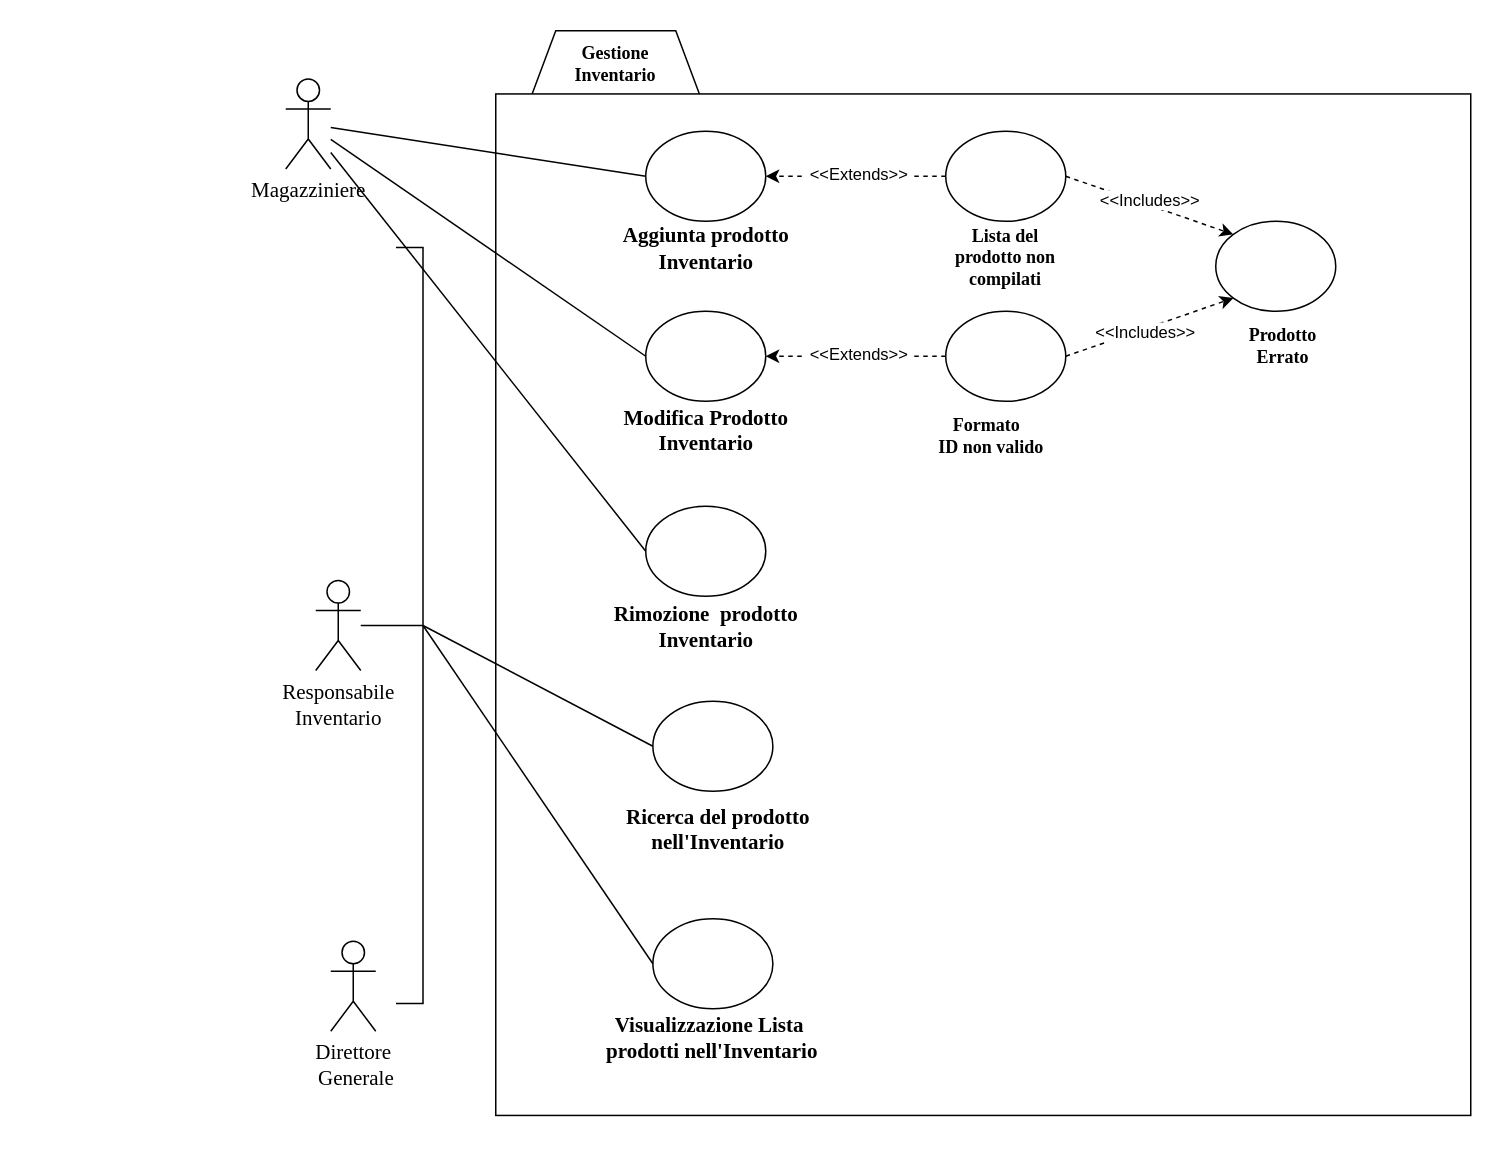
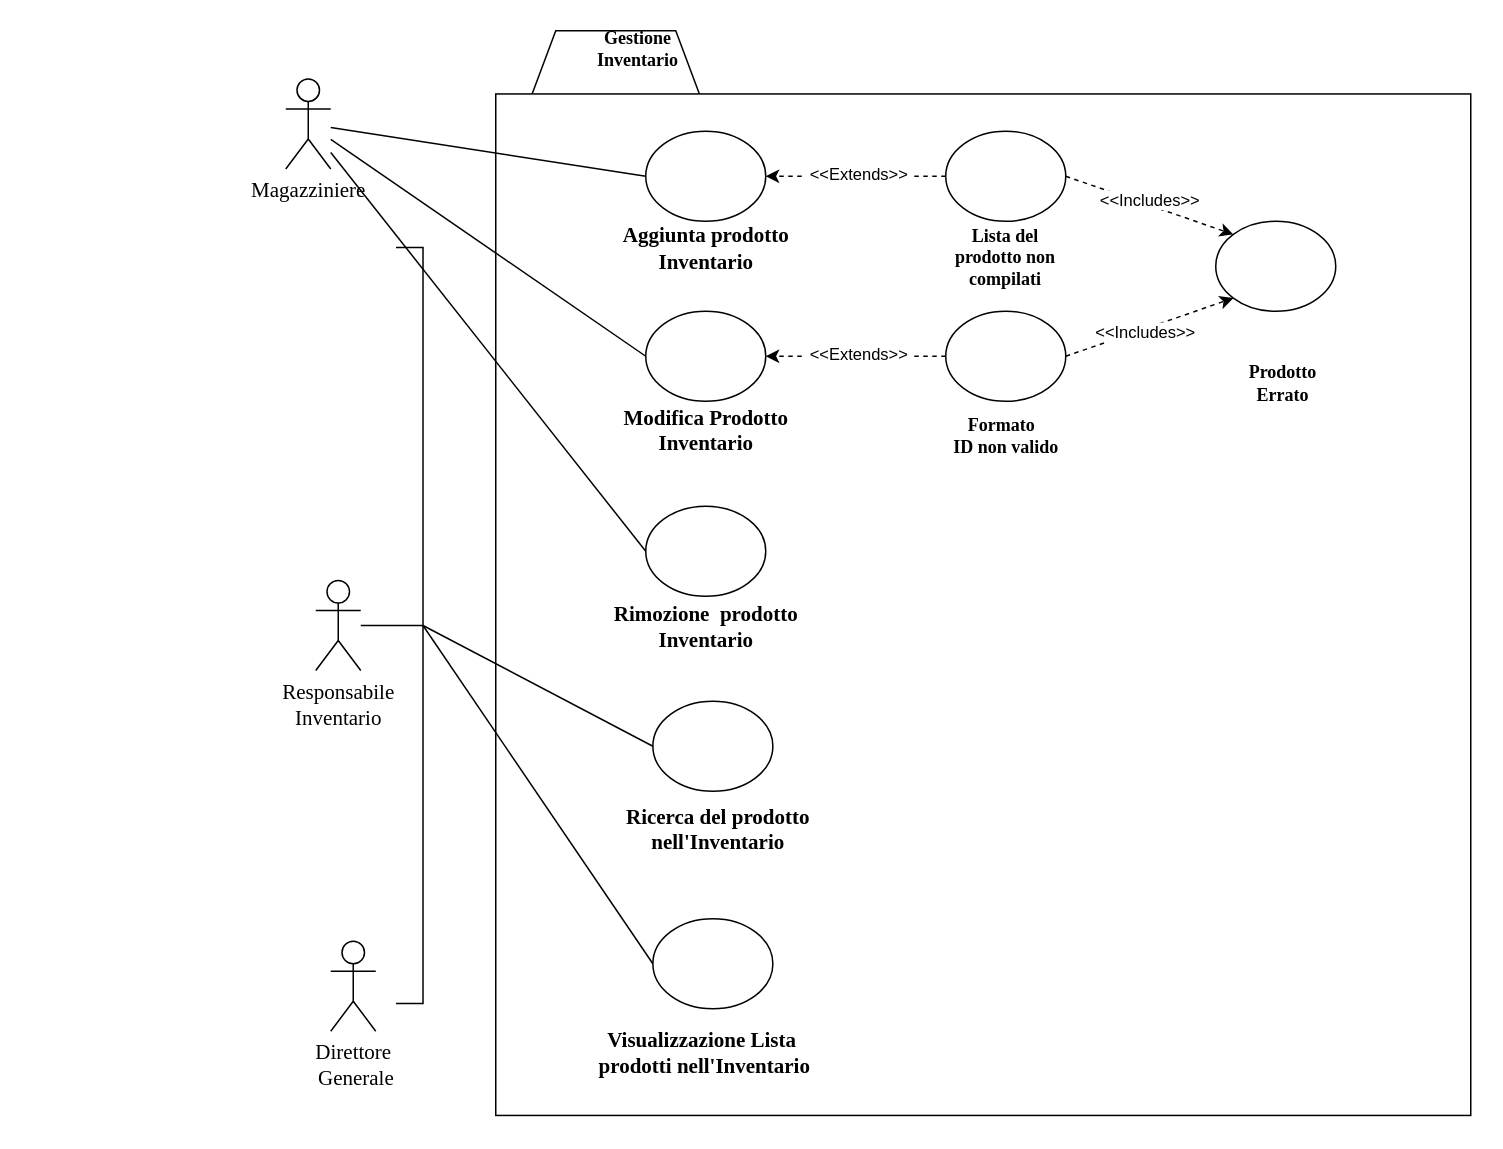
- <mxCell id="8" value="&lt;div align=&quot;center&quot;&gt;&lt;font face=&quot;Times New Roman&quot;&gt;&lt;b&gt;Gestione&lt;/b&gt;&lt;/font&gt;&lt;/div&gt;&lt;div align=&quot;center&quot;&gt;&lt;font face=&quot;Times New Roman&quot;&gt;&lt;b&gt;Inventario&lt;/b&gt;&lt;/font&gt;&lt;/div&gt;" style="text;html=1;strokeColor=none;fillColor=none;align=center;verticalAlign=middle;whiteSpace=wrap;rounded=0;" parent="1" vertex="1"><mxGeometry x="390" y="32.13" width="40" height="20" as="geometry" /></mxCell>
+ <mxCell id="8" value="&lt;div align=&quot;center&quot;&gt;&lt;font face=&quot;Times New Roman&quot;&gt;&lt;b&gt;Gestione&lt;/b&gt;&lt;/font&gt;&lt;/div&gt;&lt;div align=&quot;center&quot;&gt;&lt;font face=&quot;Times New Roman&quot;&gt;&lt;b&gt;Inventario&lt;/b&gt;&lt;/font&gt;&lt;/div&gt;" style="text;html=1;strokeColor=none;fillColor=none;align=center;verticalAlign=middle;whiteSpace=wrap;rounded=0;" parent="1" vertex="1"><mxGeometry x="405" y="22.13" width="40" height="20" as="geometry" /></mxCell>
- <mxCell id="31" value="&lt;font face=&quot;Times New Roman&quot;&gt;&lt;b&gt;Prodotto Errato&lt;br&gt;&lt;/b&gt;&lt;/font&gt;" style="text;html=1;strokeColor=none;fillColor=none;align=center;verticalAlign=bottom;whiteSpace=wrap;rounded=0;" parent="1" vertex="1"><mxGeometry x="820" y="227" width="70" height="20" as="geometry" /></mxCell>
+ <mxCell id="31" value="&lt;font face=&quot;Times New Roman&quot;&gt;&lt;b&gt;Prodotto Errato&lt;br&gt;&lt;/b&gt;&lt;/font&gt;" style="text;html=1;strokeColor=none;fillColor=none;align=center;verticalAlign=bottom;whiteSpace=wrap;rounded=0;" parent="1" vertex="1"><mxGeometry x="820" y="252" width="70" height="20" as="geometry" /></mxCell>
- <mxCell id="29" value="&lt;font face=&quot;Times New Roman&quot;&gt;&lt;b&gt;Formato &amp;nbsp;&lt;br&gt;ID non valido&lt;/b&gt;&lt;/font&gt;" style="text;html=1;strokeColor=none;fillColor=none;align=center;verticalAlign=bottom;whiteSpace=wrap;rounded=0;" parent="1" vertex="1"><mxGeometry x="587.5" y="287" width="145" height="20" as="geometry" /></mxCell>
+ <mxCell id="29" value="&lt;font face=&quot;Times New Roman&quot;&gt;&lt;b&gt;Formato &amp;nbsp;&lt;br&gt;ID non valido&lt;/b&gt;&lt;/font&gt;" style="text;html=1;strokeColor=none;fillColor=none;align=center;verticalAlign=bottom;whiteSpace=wrap;rounded=0;" parent="1" vertex="1"><mxGeometry x="597.5" y="287" width="145" height="20" as="geometry" /></mxCell>
- <mxCell id="18" value="&lt;font face=&quot;Times New Roman&quot;&gt;&lt;span style=&quot;font-size: 14px&quot;&gt;&lt;b&gt;Visualizzazione Lista&amp;nbsp;&lt;br&gt;prodotti nell'Inventario&lt;br&gt;&lt;/b&gt;&lt;/span&gt;&lt;/font&gt;" style="text;html=1;strokeColor=none;fillColor=none;align=center;verticalAlign=middle;whiteSpace=wrap;rounded=0;" parent="1" vertex="1"><mxGeometry x="402.25" y="682" width="145" height="20" as="geometry" /></mxCell>
+ <mxCell id="18" value="&lt;font face=&quot;Times New Roman&quot;&gt;&lt;span style=&quot;font-size: 14px&quot;&gt;&lt;b&gt;Visualizzazione Lista&amp;nbsp;&lt;br&gt;prodotti nell'Inventario&lt;br&gt;&lt;/b&gt;&lt;/span&gt;&lt;/font&gt;" style="text;html=1;strokeColor=none;fillColor=none;align=center;verticalAlign=middle;whiteSpace=wrap;rounded=0;" parent="1" vertex="1"><mxGeometry x="397.25" y="692" width="145" height="20" as="geometry" /></mxCell>
